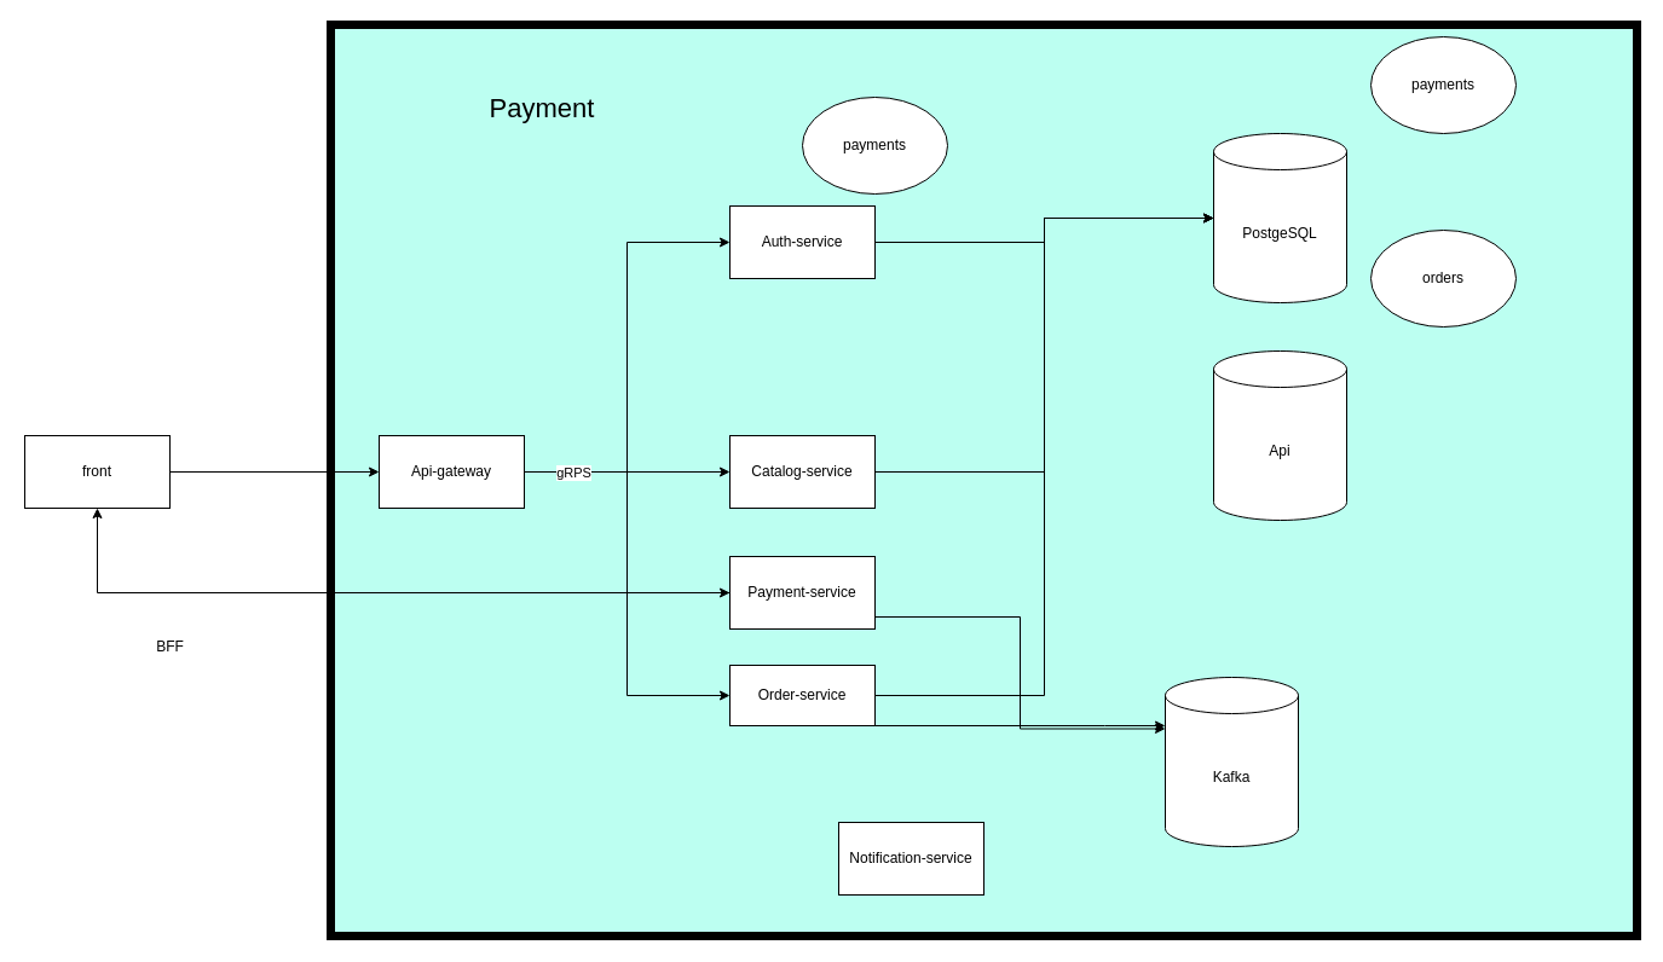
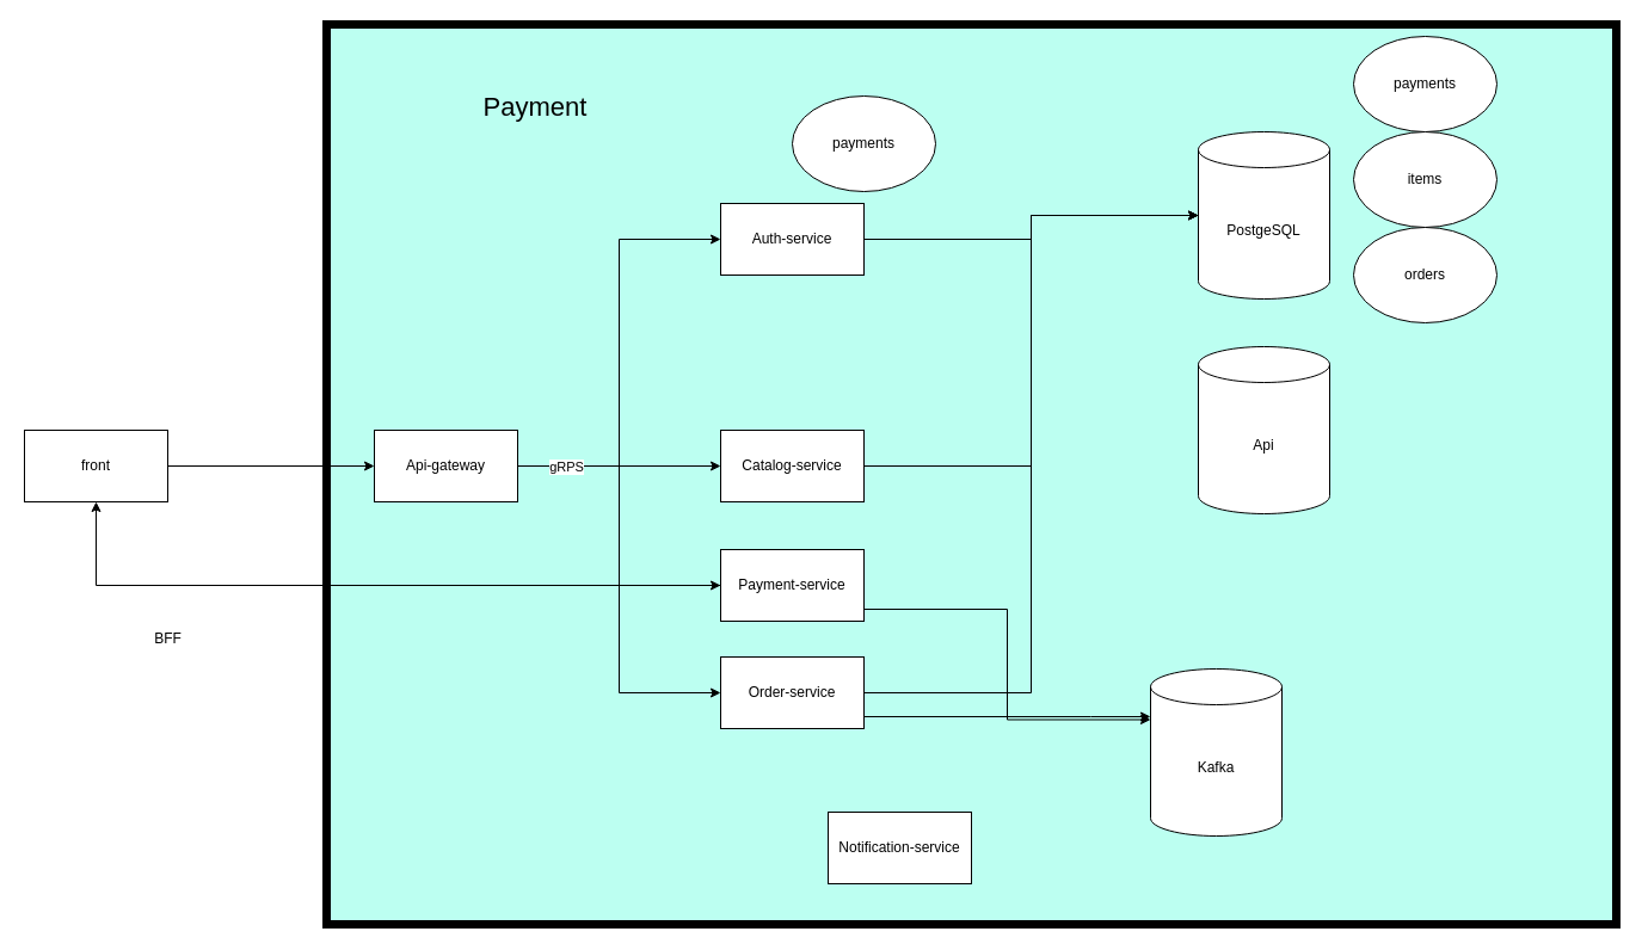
+ <mxCell id="29" value="items" style="ellipse;whiteSpace=wrap;html=1;" vertex="1" parent="1"><mxGeometry x="1133" y="110" width="120" height="80" as="geometry" /></mxCell>
- <mxCell id="17" value="Order-service" style="rounded=0;whiteSpace=wrap;html=1;" vertex="1" parent="1"><mxGeometry x="603" y="550" width="120" height="50" as="geometry" /></mxCell>
+ <mxCell id="17" value="Order-service" style="rounded=0;whiteSpace=wrap;html=1;" vertex="1" parent="1"><mxGeometry x="603" y="550" width="120" height="60" as="geometry" /></mxCell>
